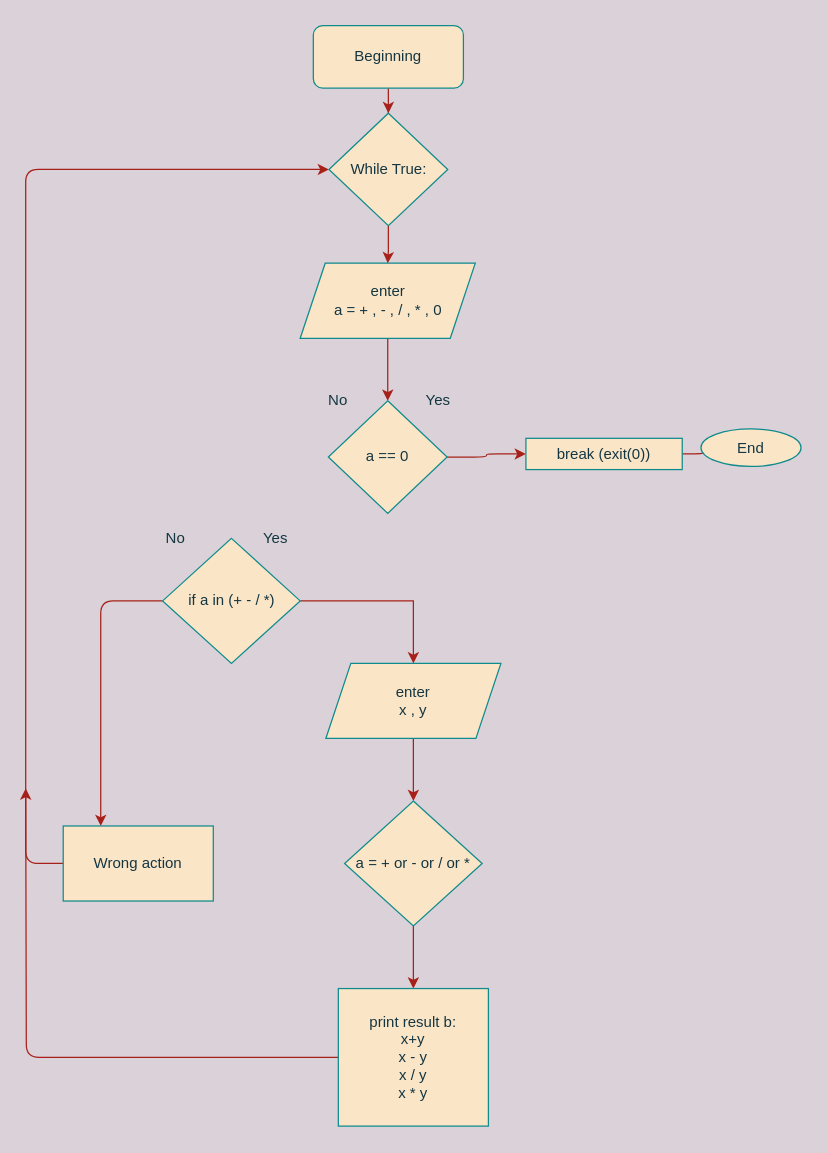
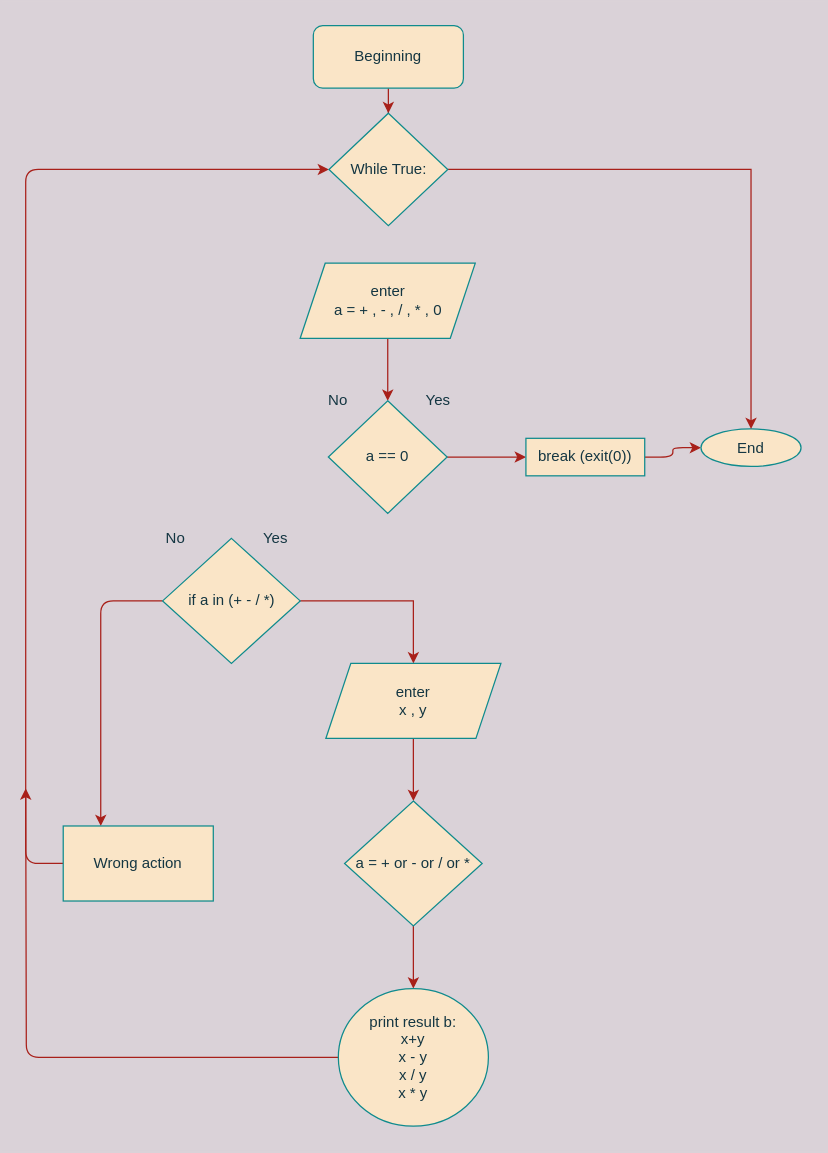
- <mxCell id="20" style="edgeStyle=orthogonalEdgeStyle;rounded=0;orthogonalLoop=1;jettySize=auto;html=1;entryX=0.5;entryY=0;entryDx=0;entryDy=0;labelBackgroundColor=#DAD2D8;strokeColor=#A8201A;fontColor=#143642;" parent="1" source="21" target="5" edge="1"><mxGeometry relative="1" as="geometry" /></mxCell>
+ <mxCell id="20" style="edgeStyle=orthogonalEdgeStyle;rounded=0;orthogonalLoop=1;jettySize=auto;html=1;labelBackgroundColor=#DAD2D8;strokeColor=#A8201A;fontColor=#143642;" parent="1" source="21" target="12" edge="1"><mxGeometry relative="1" as="geometry" /></mxCell>
- <mxCell id="11" value="break (exit(0))" style="rounded=0;whiteSpace=wrap;html=1;fillColor=#FAE5C7;strokeColor=#0F8B8D;fontColor=#143642;" parent="1" vertex="1"><mxGeometry x="420" y="350" width="125" height="25" as="geometry" /></mxCell>
+ <mxCell id="11" value="break (exit(0))" style="rounded=0;whiteSpace=wrap;html=1;fillColor=#FAE5C7;strokeColor=#0F8B8D;fontColor=#143642;" parent="1" vertex="1"><mxGeometry x="420" y="350" width="95" height="30" as="geometry" /></mxCell>
- <mxCell id="27" value="print result b:&lt;br&gt;x+y&lt;br&gt;x - y&lt;br&gt;x / y&lt;br&gt;x * y" style="rounded=0;whiteSpace=wrap;html=1;sketch=0;strokeColor=#0F8B8D;fillColor=#FAE5C7;fontColor=#143642;" parent="1" vertex="1"><mxGeometry x="270" y="790" width="120" height="110" as="geometry" /></mxCell>
+ <mxCell id="27" value="print result b:&lt;br&gt;x+y&lt;br&gt;x - y&lt;br&gt;x / y&lt;br&gt;x * y" style="ellipse;whiteSpace=wrap;html=1;sketch=0;strokeColor=#0F8B8D;fillColor=#FAE5C7;fontColor=#143642;" parent="1" vertex="1"><mxGeometry x="270" y="790" width="120" height="110" as="geometry" /></mxCell>
